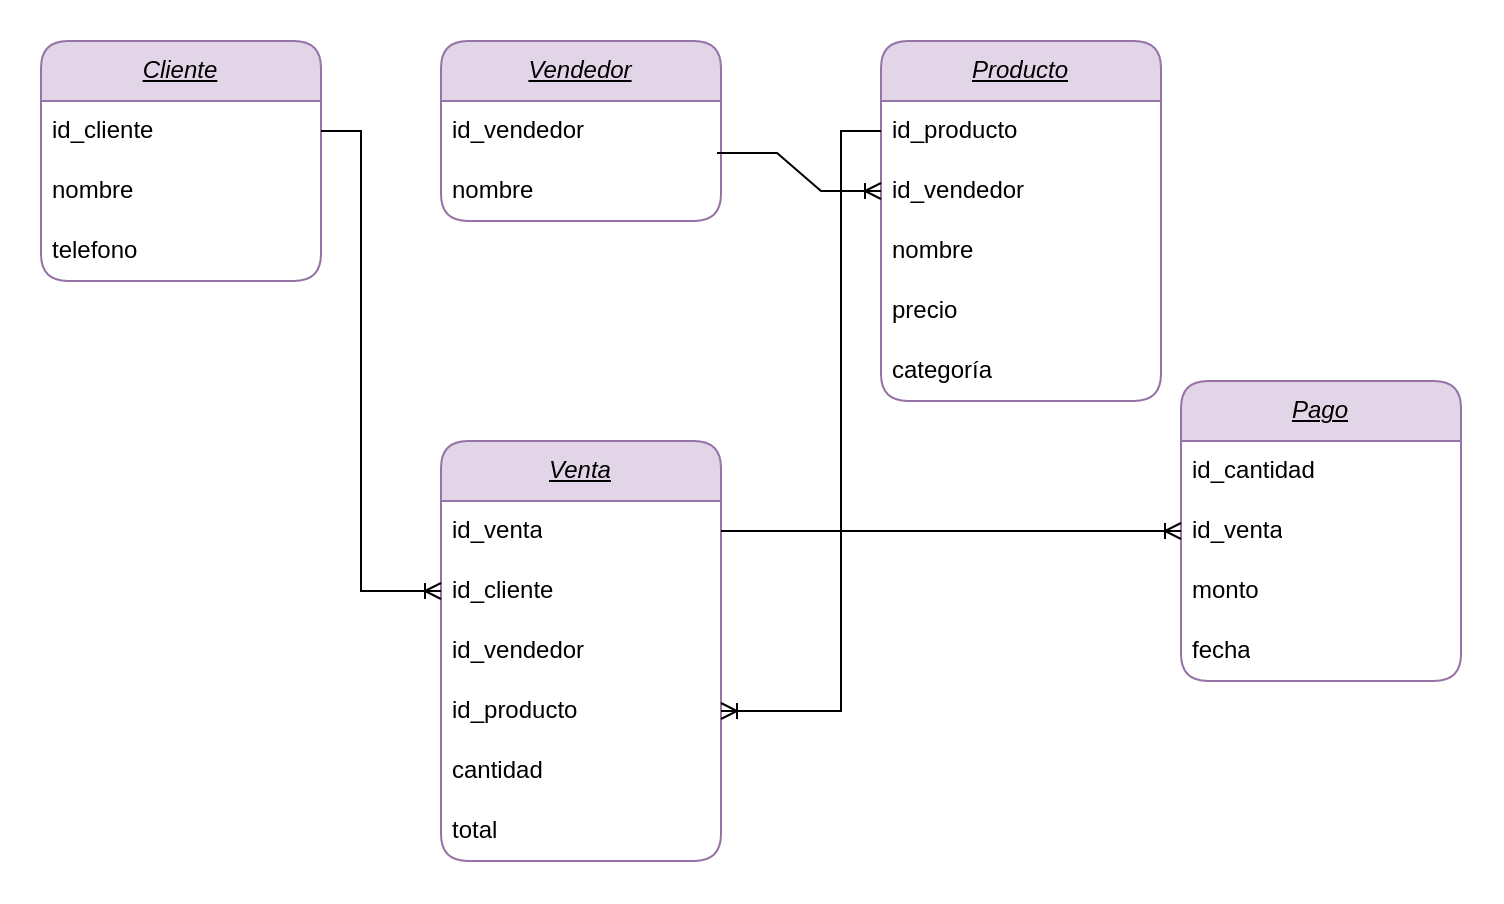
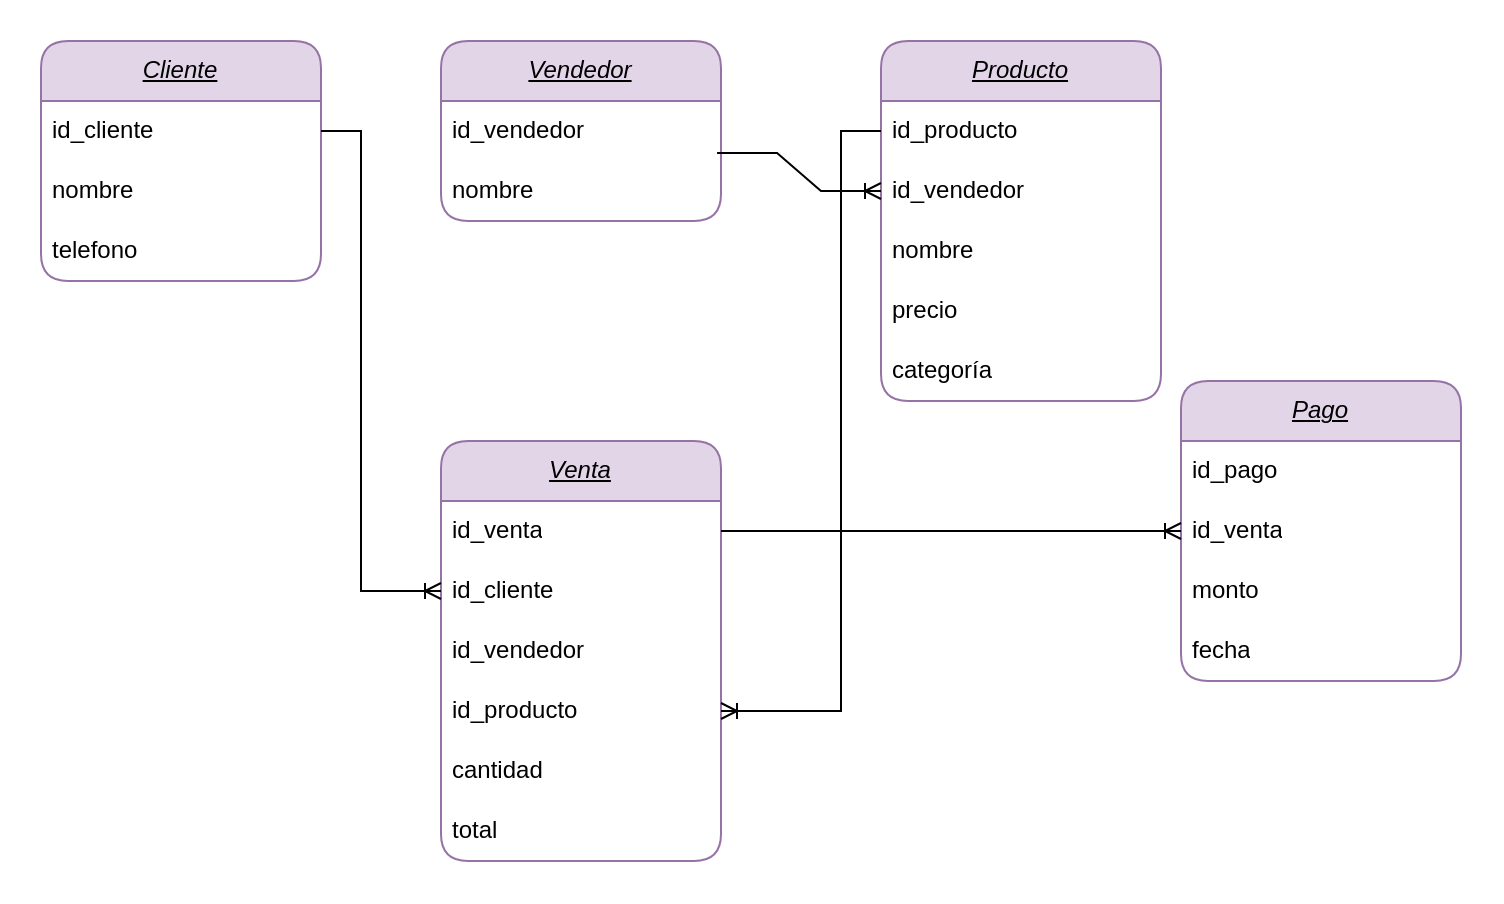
- <mxCell id="23" value="id_cantidad" style="text;strokeColor=none;fillColor=none;align=left;verticalAlign=middle;spacingLeft=4;spacingRight=4;overflow=hidden;points=[[0,0.5],[1,0.5]];portConstraint=eastwest;rotatable=0;whiteSpace=wrap;html=1;" parent="22" vertex="1"><mxGeometry y="30" width="140" height="30" as="geometry" /></mxCell>
+ <mxCell id="23" value="id_pago" style="text;strokeColor=none;fillColor=none;align=left;verticalAlign=middle;spacingLeft=4;spacingRight=4;overflow=hidden;points=[[0,0.5],[1,0.5]];portConstraint=eastwest;rotatable=0;whiteSpace=wrap;html=1;" parent="22" vertex="1"><mxGeometry y="30" width="140" height="30" as="geometry" /></mxCell>
